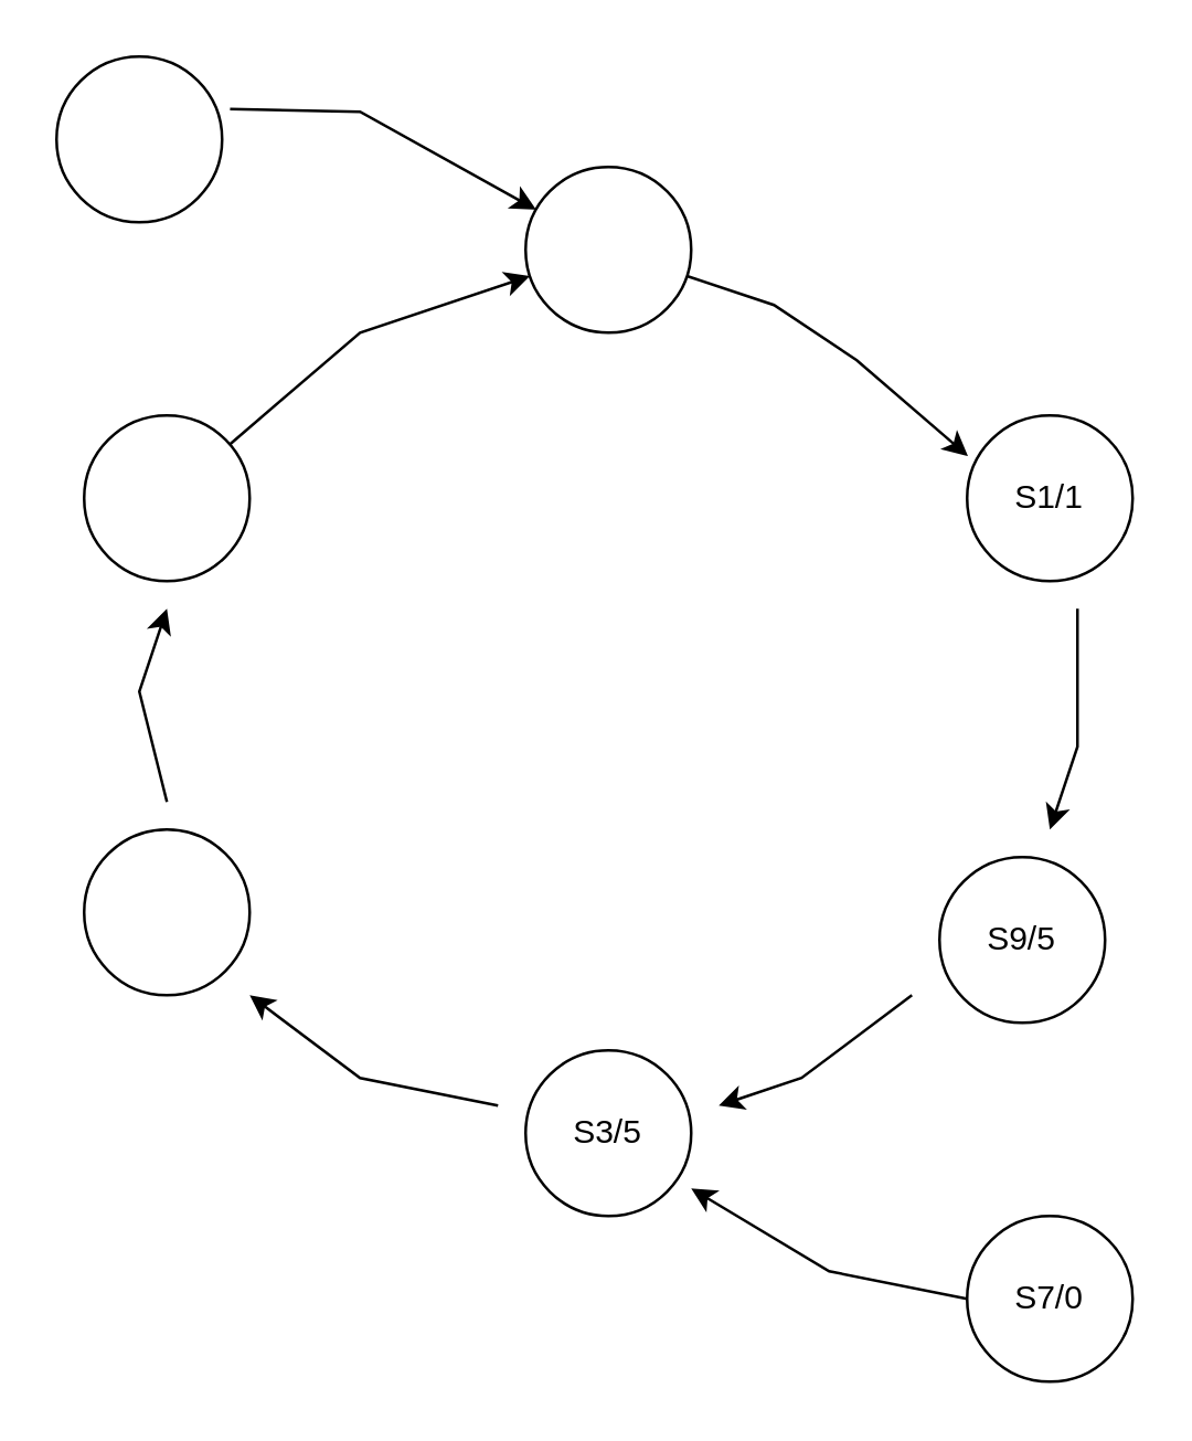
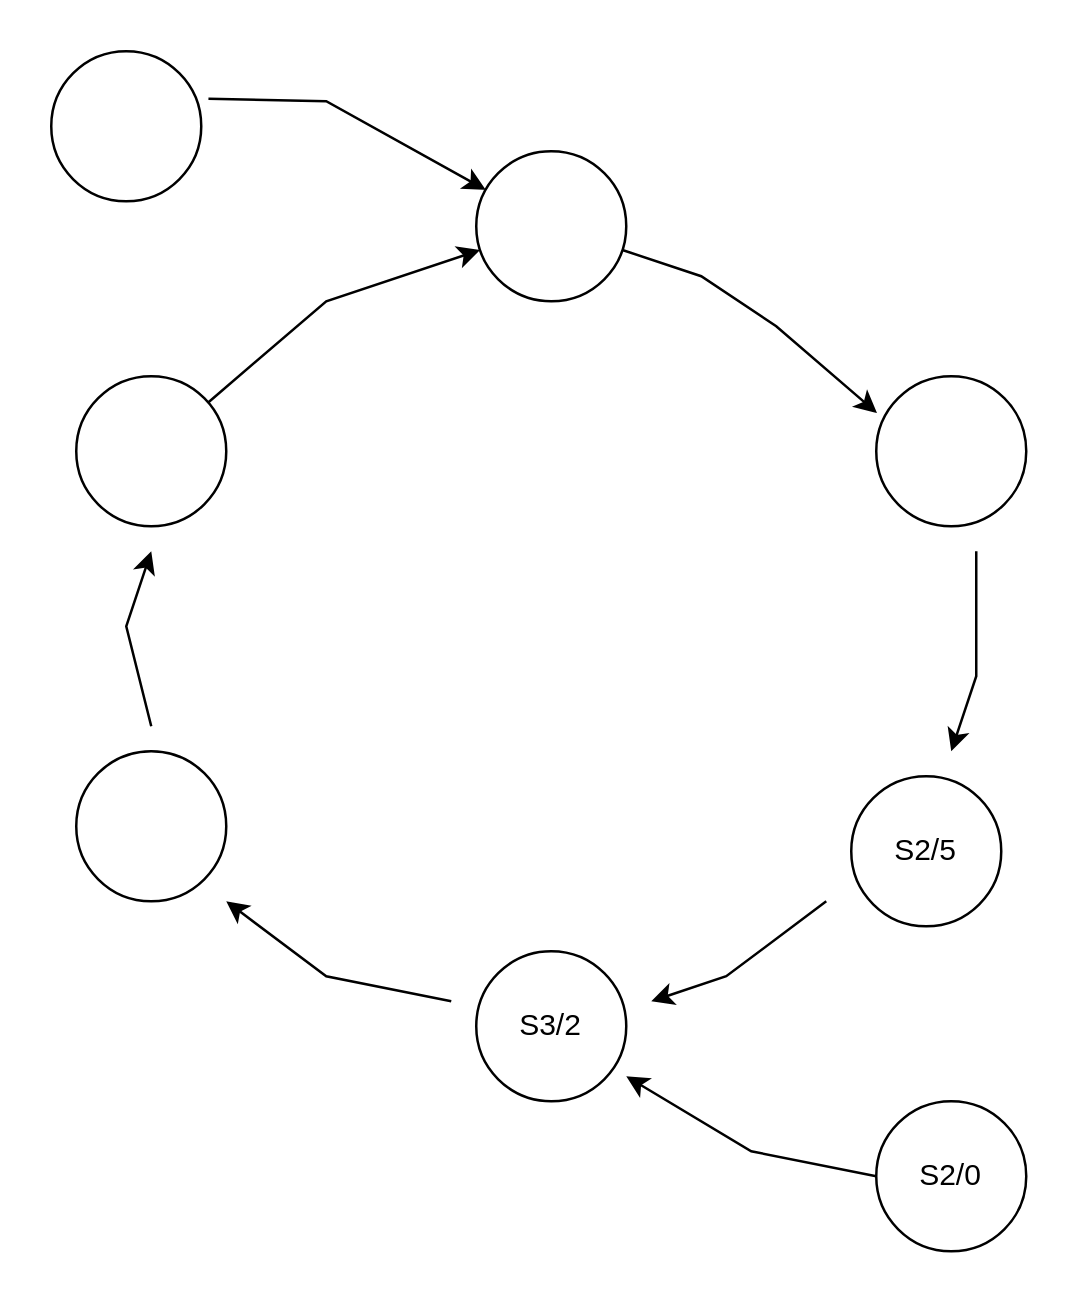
- <mxCell id="18" value="S1/1" style="text;html=1;strokeColor=none;fillColor=none;align=center;verticalAlign=middle;whiteSpace=wrap;rounded=0;" vertex="1" parent="1"><mxGeometry x="350" y="165" width="60" height="30" as="geometry" /></mxCell>
- <mxCell id="19" value="S9/5" style="text;html=1;strokeColor=none;fillColor=none;align=center;verticalAlign=middle;whiteSpace=wrap;rounded=0;" vertex="1" parent="1"><mxGeometry x="340" y="325" width="60" height="30" as="geometry" /></mxCell>
+ <mxCell id="19" value="S2/5" style="text;html=1;strokeColor=none;fillColor=none;align=center;verticalAlign=middle;whiteSpace=wrap;rounded=0;" vertex="1" parent="1"><mxGeometry x="340" y="325" width="60" height="30" as="geometry" /></mxCell>
- <mxCell id="20" value="S3/5" style="text;html=1;strokeColor=none;fillColor=none;align=center;verticalAlign=middle;whiteSpace=wrap;rounded=0;" vertex="1" parent="1"><mxGeometry x="190" y="395" width="60" height="30" as="geometry" /></mxCell>
+ <mxCell id="20" value="S3/2" style="text;html=1;strokeColor=none;fillColor=none;align=center;verticalAlign=middle;whiteSpace=wrap;rounded=0;" vertex="1" parent="1"><mxGeometry x="190" y="395" width="60" height="30" as="geometry" /></mxCell>
- <mxCell id="21" value="S7/0" style="text;html=1;strokeColor=none;fillColor=none;align=center;verticalAlign=middle;whiteSpace=wrap;rounded=0;" vertex="1" parent="1"><mxGeometry x="350" y="455" width="60" height="30" as="geometry" /></mxCell>
+ <mxCell id="21" value="S2/0" style="text;html=1;strokeColor=none;fillColor=none;align=center;verticalAlign=middle;whiteSpace=wrap;rounded=0;" vertex="1" parent="1"><mxGeometry x="350" y="455" width="60" height="30" as="geometry" /></mxCell>
